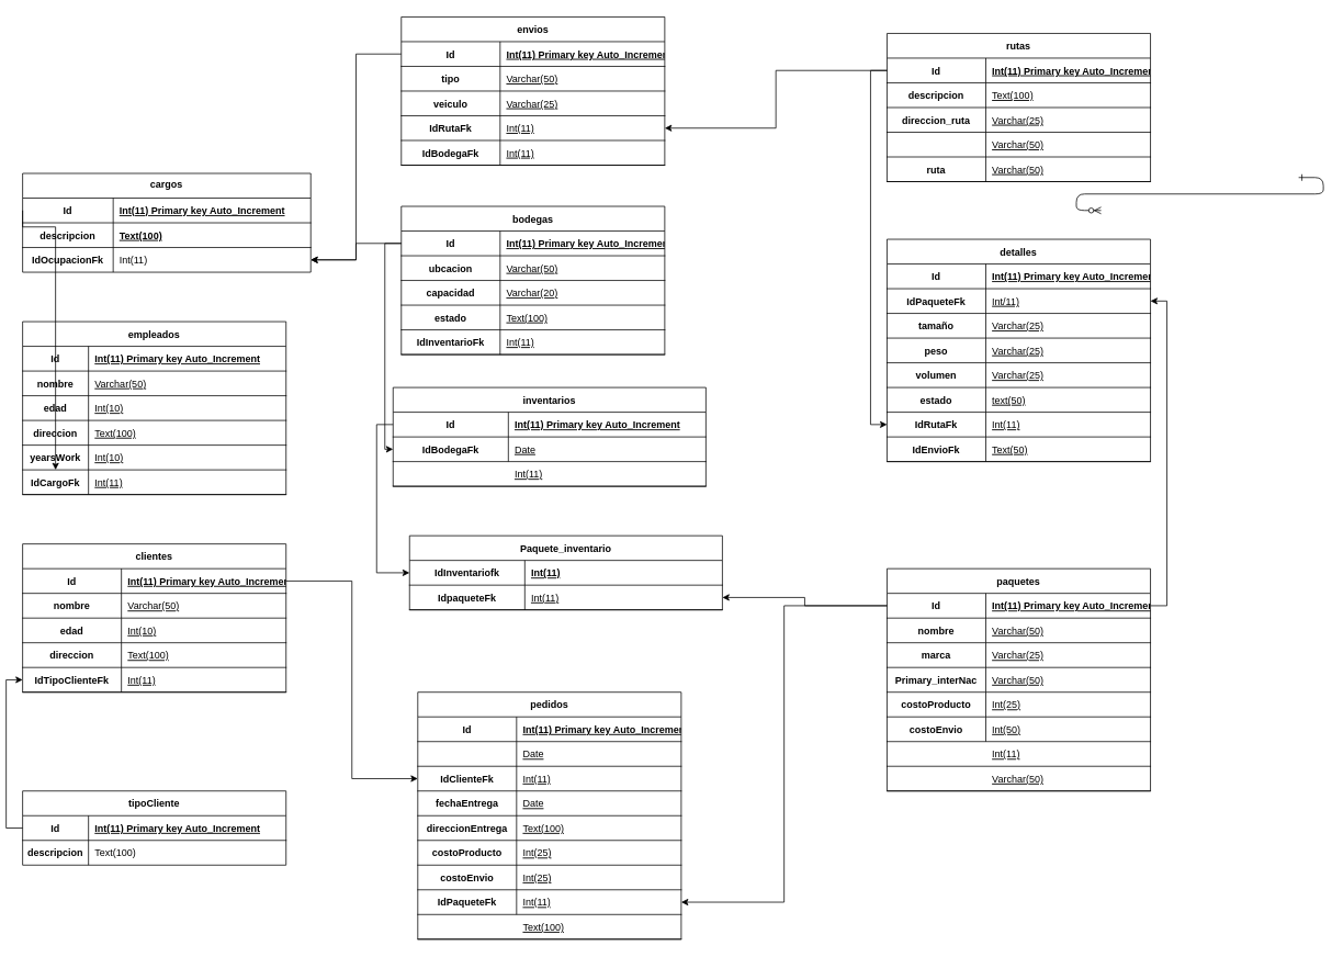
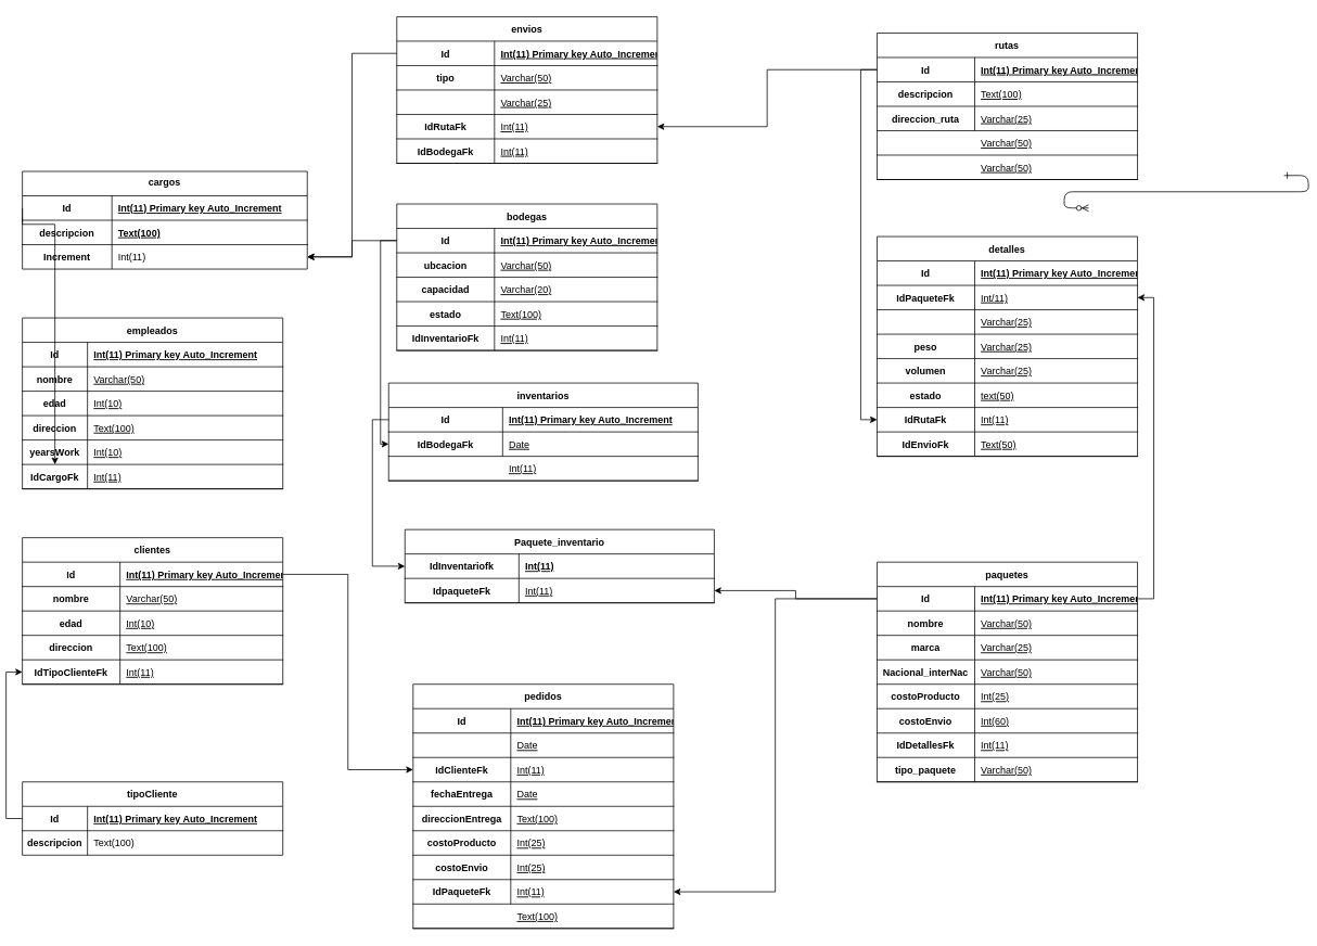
- <mxCell id="160" value="veiculo" style="shape=partialRectangle;overflow=hidden;connectable=0;fillColor=none;top=0;left=0;bottom=0;right=0;fontStyle=1;" vertex="1" parent="159"><mxGeometry width="120" height="30" as="geometry"><mxRectangle width="120" height="30" as="alternateBounds" /></mxGeometry></mxCell>
- <mxCell id="149" value="ruta" style="shape=partialRectangle;overflow=hidden;connectable=0;fillColor=none;top=0;left=0;bottom=0;right=0;fontStyle=1;" vertex="1" parent="148"><mxGeometry width="120" height="30" as="geometry"><mxRectangle width="120" height="30" as="alternateBounds" /></mxGeometry></mxCell>
- <mxCell id="31" value="IdOcupacionFk" style="shape=partialRectangle;overflow=hidden;connectable=0;fillColor=none;top=0;left=0;bottom=0;right=0;fontStyle=1" vertex="1" parent="30"><mxGeometry width="110" height="30" as="geometry"><mxRectangle width="110" height="30" as="alternateBounds" /></mxGeometry></mxCell>
+ <mxCell id="31" value="Increment" style="shape=partialRectangle;overflow=hidden;connectable=0;fillColor=none;top=0;left=0;bottom=0;right=0;fontStyle=1" vertex="1" parent="30"><mxGeometry width="110" height="30" as="geometry"><mxRectangle width="110" height="30" as="alternateBounds" /></mxGeometry></mxCell>
- <mxCell id="117" value="tamaño" style="shape=partialRectangle;overflow=hidden;connectable=0;fillColor=none;top=0;left=0;bottom=0;right=0;fontStyle=1;" vertex="1" parent="116"><mxGeometry width="120" height="30" as="geometry"><mxRectangle width="120" height="30" as="alternateBounds" /></mxGeometry></mxCell>
- <mxCell id="95" value="Primary_interNac" style="shape=partialRectangle;overflow=hidden;connectable=0;fillColor=none;top=0;left=0;bottom=0;right=0;fontStyle=1;" vertex="1" parent="94"><mxGeometry width="120" height="30" as="geometry"><mxRectangle width="120" height="30" as="alternateBounds" /></mxGeometry></mxCell>
+ <mxCell id="95" value="Nacional_interNac" style="shape=partialRectangle;overflow=hidden;connectable=0;fillColor=none;top=0;left=0;bottom=0;right=0;fontStyle=1;" vertex="1" parent="94"><mxGeometry width="120" height="30" as="geometry"><mxRectangle width="120" height="30" as="alternateBounds" /></mxGeometry></mxCell>
- <mxCell id="102" value="Int(50)" style="shape=partialRectangle;overflow=hidden;connectable=0;fillColor=none;top=0;left=0;bottom=0;right=0;align=left;spacingLeft=6;fontStyle=4;" vertex="1" parent="100"><mxGeometry x="120" width="200" height="30" as="geometry"><mxRectangle width="200" height="30" as="alternateBounds" /></mxGeometry></mxCell>
+ <mxCell id="102" value="Int(60)" style="shape=partialRectangle;overflow=hidden;connectable=0;fillColor=none;top=0;left=0;bottom=0;right=0;align=left;spacingLeft=6;fontStyle=4;" vertex="1" parent="100"><mxGeometry x="120" width="200" height="30" as="geometry"><mxRectangle width="200" height="30" as="alternateBounds" /></mxGeometry></mxCell>
+ <mxCell id="104" value="IdDetallesFk" style="shape=partialRectangle;overflow=hidden;connectable=0;fillColor=none;top=0;left=0;bottom=0;right=0;fontStyle=1;" vertex="1" parent="103"><mxGeometry width="120" height="30" as="geometry"><mxRectangle width="120" height="30" as="alternateBounds" /></mxGeometry></mxCell>
+ <mxCell id="107" value="tipo_paquete" style="shape=partialRectangle;overflow=hidden;connectable=0;fillColor=none;top=0;left=0;bottom=0;right=0;fontStyle=1;" vertex="1" parent="106"><mxGeometry width="120" height="30" as="geometry"><mxRectangle width="120" height="30" as="alternateBounds" /></mxGeometry></mxCell>
